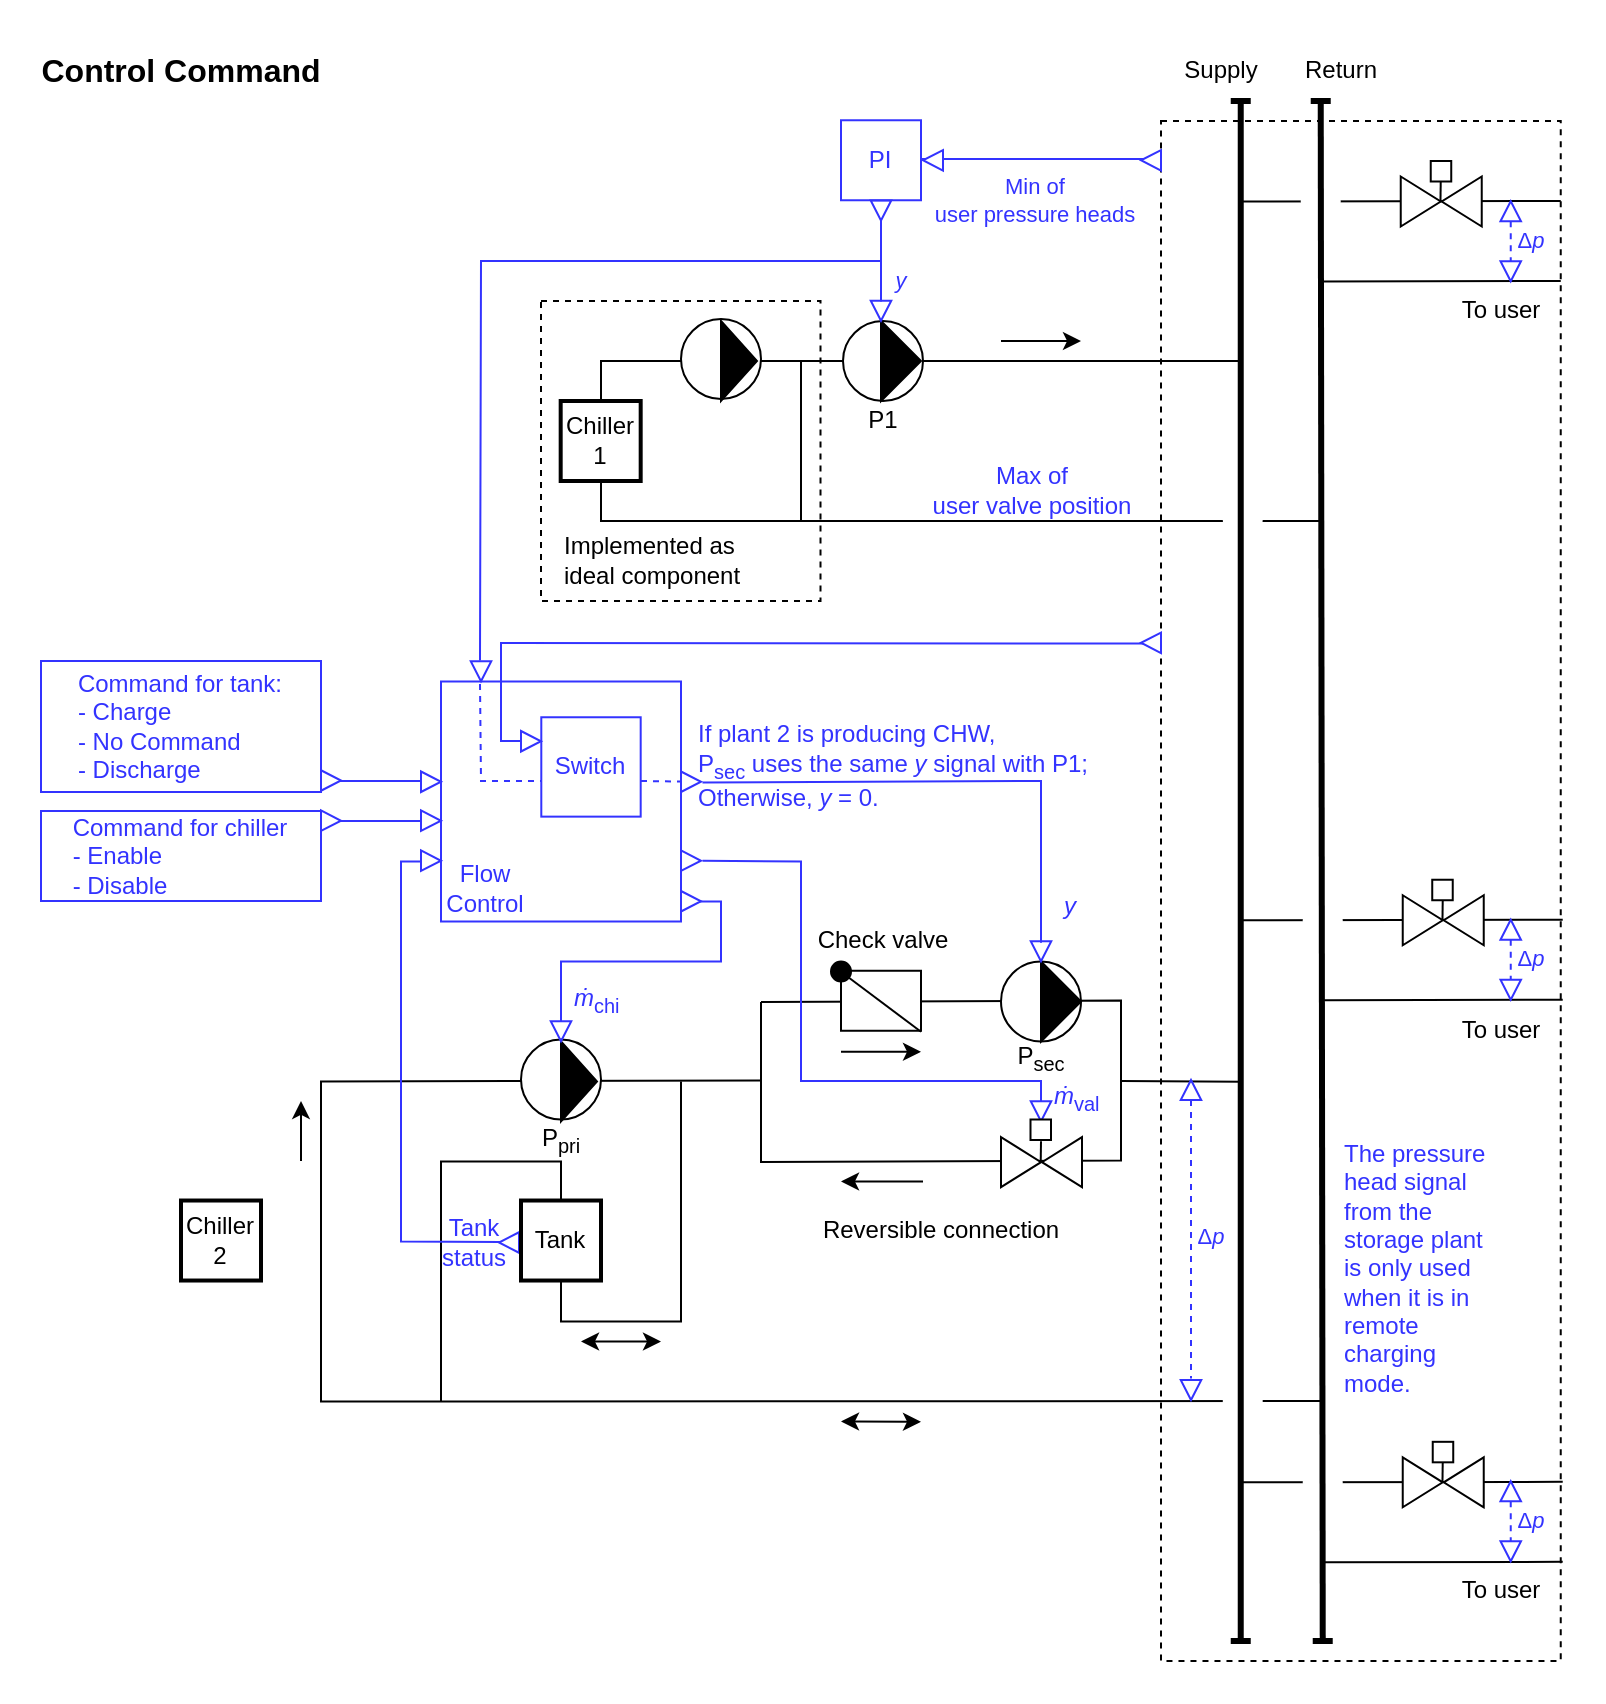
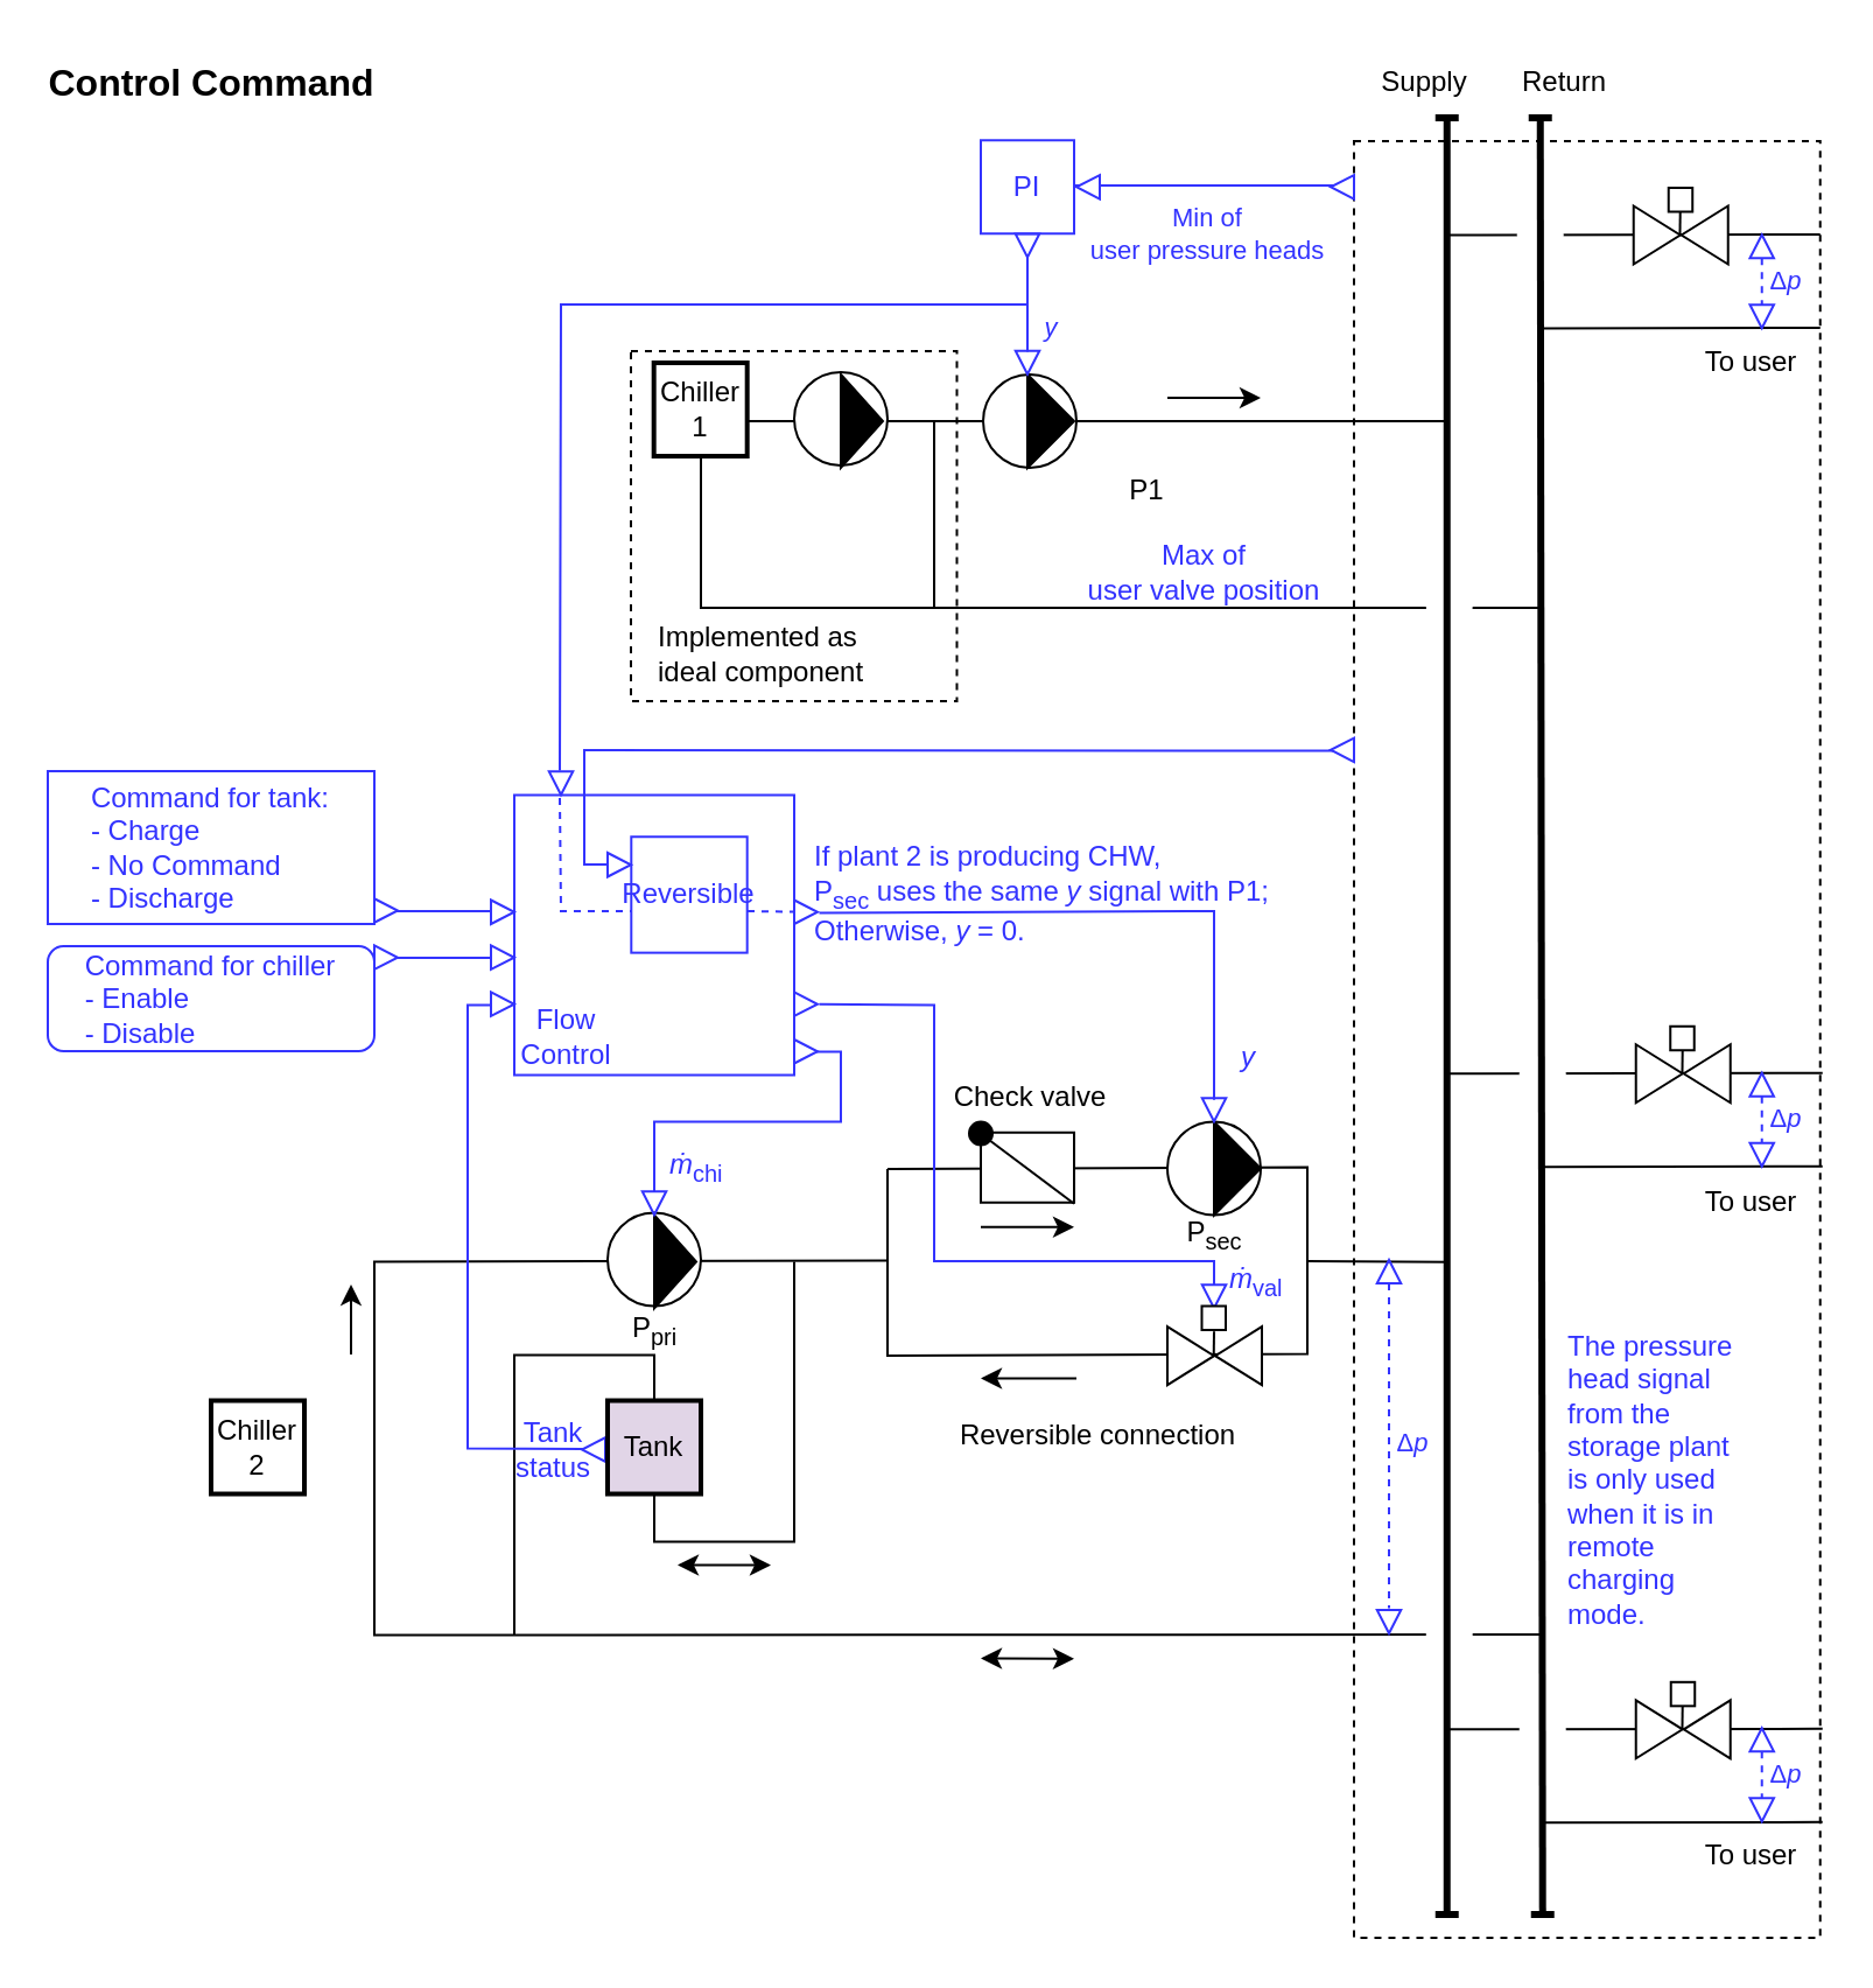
- <mxCell id="20" value="P1" style="text;html=1;align=center;verticalAlign=middle;resizable=0;points=[];autosize=1;strokeColor=none;fillColor=none;" parent="1" vertex="1"><mxGeometry x="426" y="200" width="30" height="20" as="geometry" /></mxCell>
+ <mxCell id="20" value="P1" style="text;html=1;align=center;verticalAlign=middle;resizable=0;points=[];autosize=1;strokeColor=none;fillColor=none;" parent="1" vertex="1"><mxGeometry x="476" y="200" width="30" height="20" as="geometry" /></mxCell>
- <mxCell id="63" value="Chiller 1" style="rounded=0;whiteSpace=wrap;html=1;strokeWidth=2;" parent="1" vertex="1"><mxGeometry x="279.84" y="200" width="40" height="40" as="geometry" /></mxCell>
+ <mxCell id="63" value="Chiller 1" style="rounded=0;whiteSpace=wrap;html=1;strokeWidth=2;" parent="1" vertex="1"><mxGeometry x="279.84" y="155" width="40" height="40" as="geometry" /></mxCell>
- <mxCell id="77" value="&lt;font style=&quot;font-size: 12px;&quot;&gt;Switch&lt;/font&gt;" style="whiteSpace=wrap;html=1;aspect=fixed;fillColor=none;strokeColor=#3333FF;fontColor=#3333FF;" parent="1" vertex="1"><mxGeometry x="270.15" y="358.13" width="49.69" height="49.69" as="geometry" /></mxCell>
+ <mxCell id="77" value="&lt;font style=&quot;font-size: 12px;&quot;&gt;Reversible&lt;/font&gt;" style="whiteSpace=wrap;html=1;aspect=fixed;fillColor=none;strokeColor=#3333FF;fontColor=#3333FF;" parent="1" vertex="1"><mxGeometry x="270.15" y="358.13" width="49.69" height="49.69" as="geometry" /></mxCell>
- <mxCell id="42" value="Command for chiller&lt;br&gt;&lt;div style=&quot;text-align: left;&quot;&gt;&lt;span style=&quot;background-color: initial;&quot;&gt;- Enable&lt;/span&gt;&lt;/div&gt;&lt;div style=&quot;text-align: left;&quot;&gt;&lt;span style=&quot;background-color: initial;&quot;&gt;- Disable&lt;/span&gt;&lt;/div&gt;" style="rounded=0;whiteSpace=wrap;html=1;strokeColor=#3333FF;fontColor=#3333FF;fillColor=none;" parent="1" vertex="1"><mxGeometry x="20" y="405" width="140" height="45" as="geometry" /></mxCell>
+ <mxCell id="42" value="Command for chiller&lt;br&gt;&lt;div style=&quot;text-align: left;&quot;&gt;&lt;span style=&quot;background-color: initial;&quot;&gt;- Enable&lt;/span&gt;&lt;/div&gt;&lt;div style=&quot;text-align: left;&quot;&gt;&lt;span style=&quot;background-color: initial;&quot;&gt;- Disable&lt;/span&gt;&lt;/div&gt;" style="whiteSpace=wrap;html=1;strokeColor=#3333FF;fontColor=#3333FF;fillColor=none;rounded=1;" parent="1" vertex="1"><mxGeometry x="20" y="405" width="140" height="45" as="geometry" /></mxCell>
- <mxCell id="83" value="Tank" style="rounded=0;whiteSpace=wrap;html=1;strokeWidth=2;" parent="1" vertex="1"><mxGeometry x="260" y="599.76" width="40" height="40" as="geometry" /></mxCell>
+ <mxCell id="83" value="Tank" style="rounded=0;whiteSpace=wrap;html=1;strokeWidth=2;fillColor=#e1d5e7;" parent="1" vertex="1"><mxGeometry x="260" y="599.76" width="40" height="40" as="geometry" /></mxCell>
